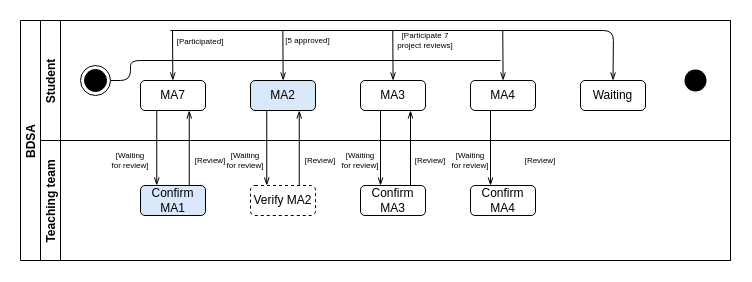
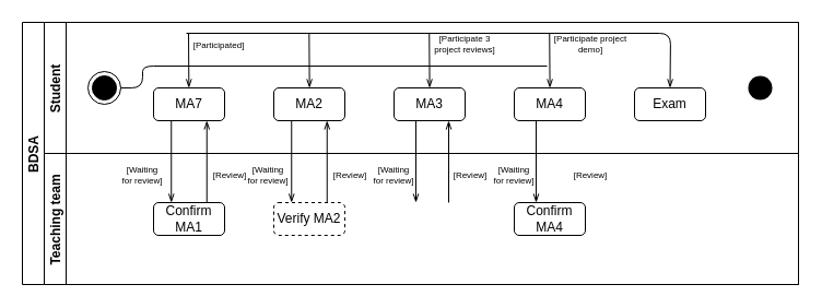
- <mxCell id="18" value="[5 approved]" style="text;html=1;strokeColor=none;fillColor=none;align=center;verticalAlign=middle;whiteSpace=wrap;rounded=0;fontSize=8;" vertex="1" parent="3"><mxGeometry x="215" y="10" width="105" height="20" as="geometry" /></mxCell>
- <mxCell id="19" value="[Participate 7 project reviews]" style="text;html=1;strokeColor=none;fillColor=none;align=center;verticalAlign=middle;whiteSpace=wrap;rounded=0;fontSize=8;" vertex="1" parent="3"><mxGeometry x="350" y="10" width="70" height="20" as="geometry" /></mxCell>
+ <mxCell id="19" value="[Participate 3 project reviews]" style="text;html=1;strokeColor=none;fillColor=none;align=center;verticalAlign=middle;whiteSpace=wrap;rounded=0;fontSize=8;" vertex="1" parent="3"><mxGeometry x="350" y="10" width="70" height="20" as="geometry" /></mxCell>
+ <mxCell id="20" value="[Participate project demo]" style="text;html=1;strokeColor=none;fillColor=none;align=center;verticalAlign=middle;whiteSpace=wrap;rounded=0;fontSize=8;" vertex="1" parent="3"><mxGeometry x="460" y="10" width="80" height="20" as="geometry" /></mxCell>
- <mxCell id="6" value="MA2" style="rounded=1;whiteSpace=wrap;html=1;fillColor=#dae8fc;" vertex="1" parent="3"><mxGeometry x="210" y="60" width="65" height="30" as="geometry" /></mxCell>
+ <mxCell id="6" value="MA2" style="rounded=1;whiteSpace=wrap;html=1;" vertex="1" parent="3"><mxGeometry x="210" y="60" width="65" height="30" as="geometry" /></mxCell>
- <mxCell id="9" value="Waiting" style="rounded=1;whiteSpace=wrap;html=1;" vertex="1" parent="3"><mxGeometry x="540" y="60" width="65" height="30" as="geometry" /></mxCell>
+ <mxCell id="9" value="Exam" style="rounded=1;whiteSpace=wrap;html=1;" vertex="1" parent="3"><mxGeometry x="540" y="60" width="65" height="30" as="geometry" /></mxCell>
- <mxCell id="25" value="Confirm MA1" style="rounded=1;whiteSpace=wrap;html=1;fillColor=#dae8fc;" vertex="1" parent="24"><mxGeometry x="100" y="45" width="65" height="30" as="geometry" /></mxCell>
+ <mxCell id="25" value="Confirm MA1" style="rounded=1;whiteSpace=wrap;html=1;" vertex="1" parent="24"><mxGeometry x="100" y="45" width="65" height="30" as="geometry" /></mxCell>
- <mxCell id="27" value="Confirm MA3" style="rounded=1;whiteSpace=wrap;html=1;" vertex="1" parent="24"><mxGeometry x="320" y="45" width="65" height="30" as="geometry" /></mxCell>
